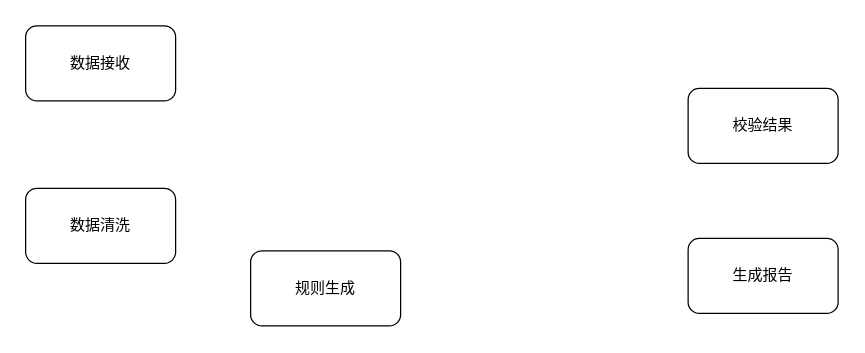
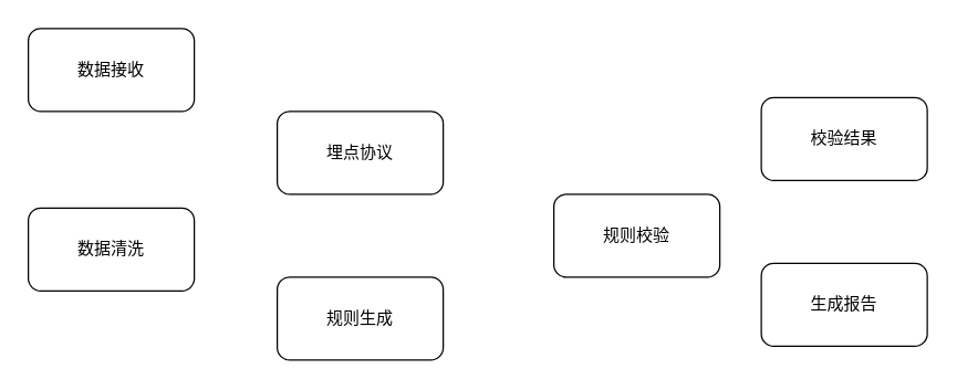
+ <mxCell id="4" value="埋点协议" style="rounded=1;whiteSpace=wrap;html=1;" vertex="1" parent="1"><mxGeometry x="200" y="80" width="120" height="60" as="geometry" /></mxCell>
+ <mxCell id="6" value="规则校验" style="rounded=1;whiteSpace=wrap;html=1;" vertex="1" parent="1"><mxGeometry x="400" y="140" width="120" height="60" as="geometry" /></mxCell>
